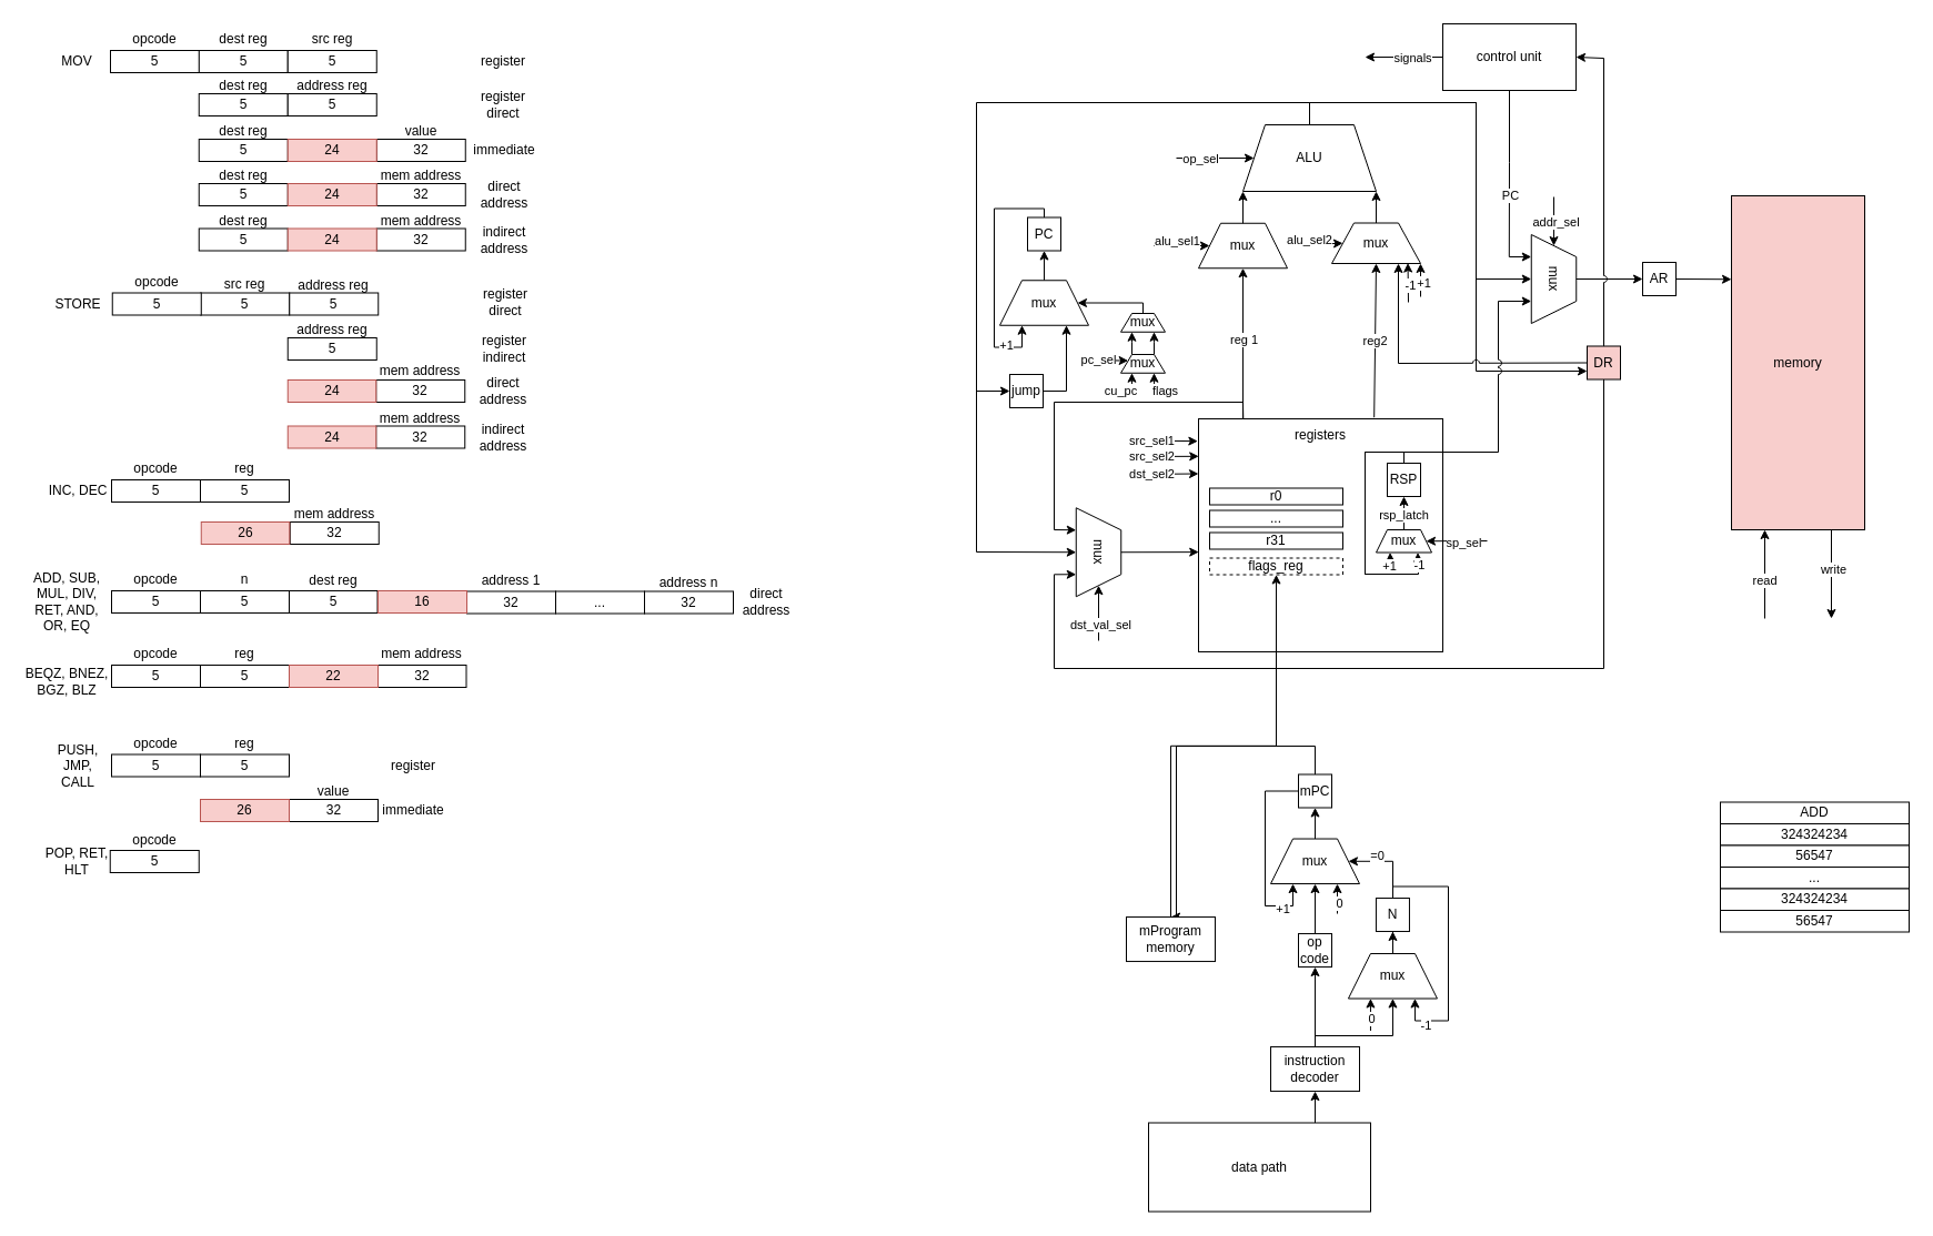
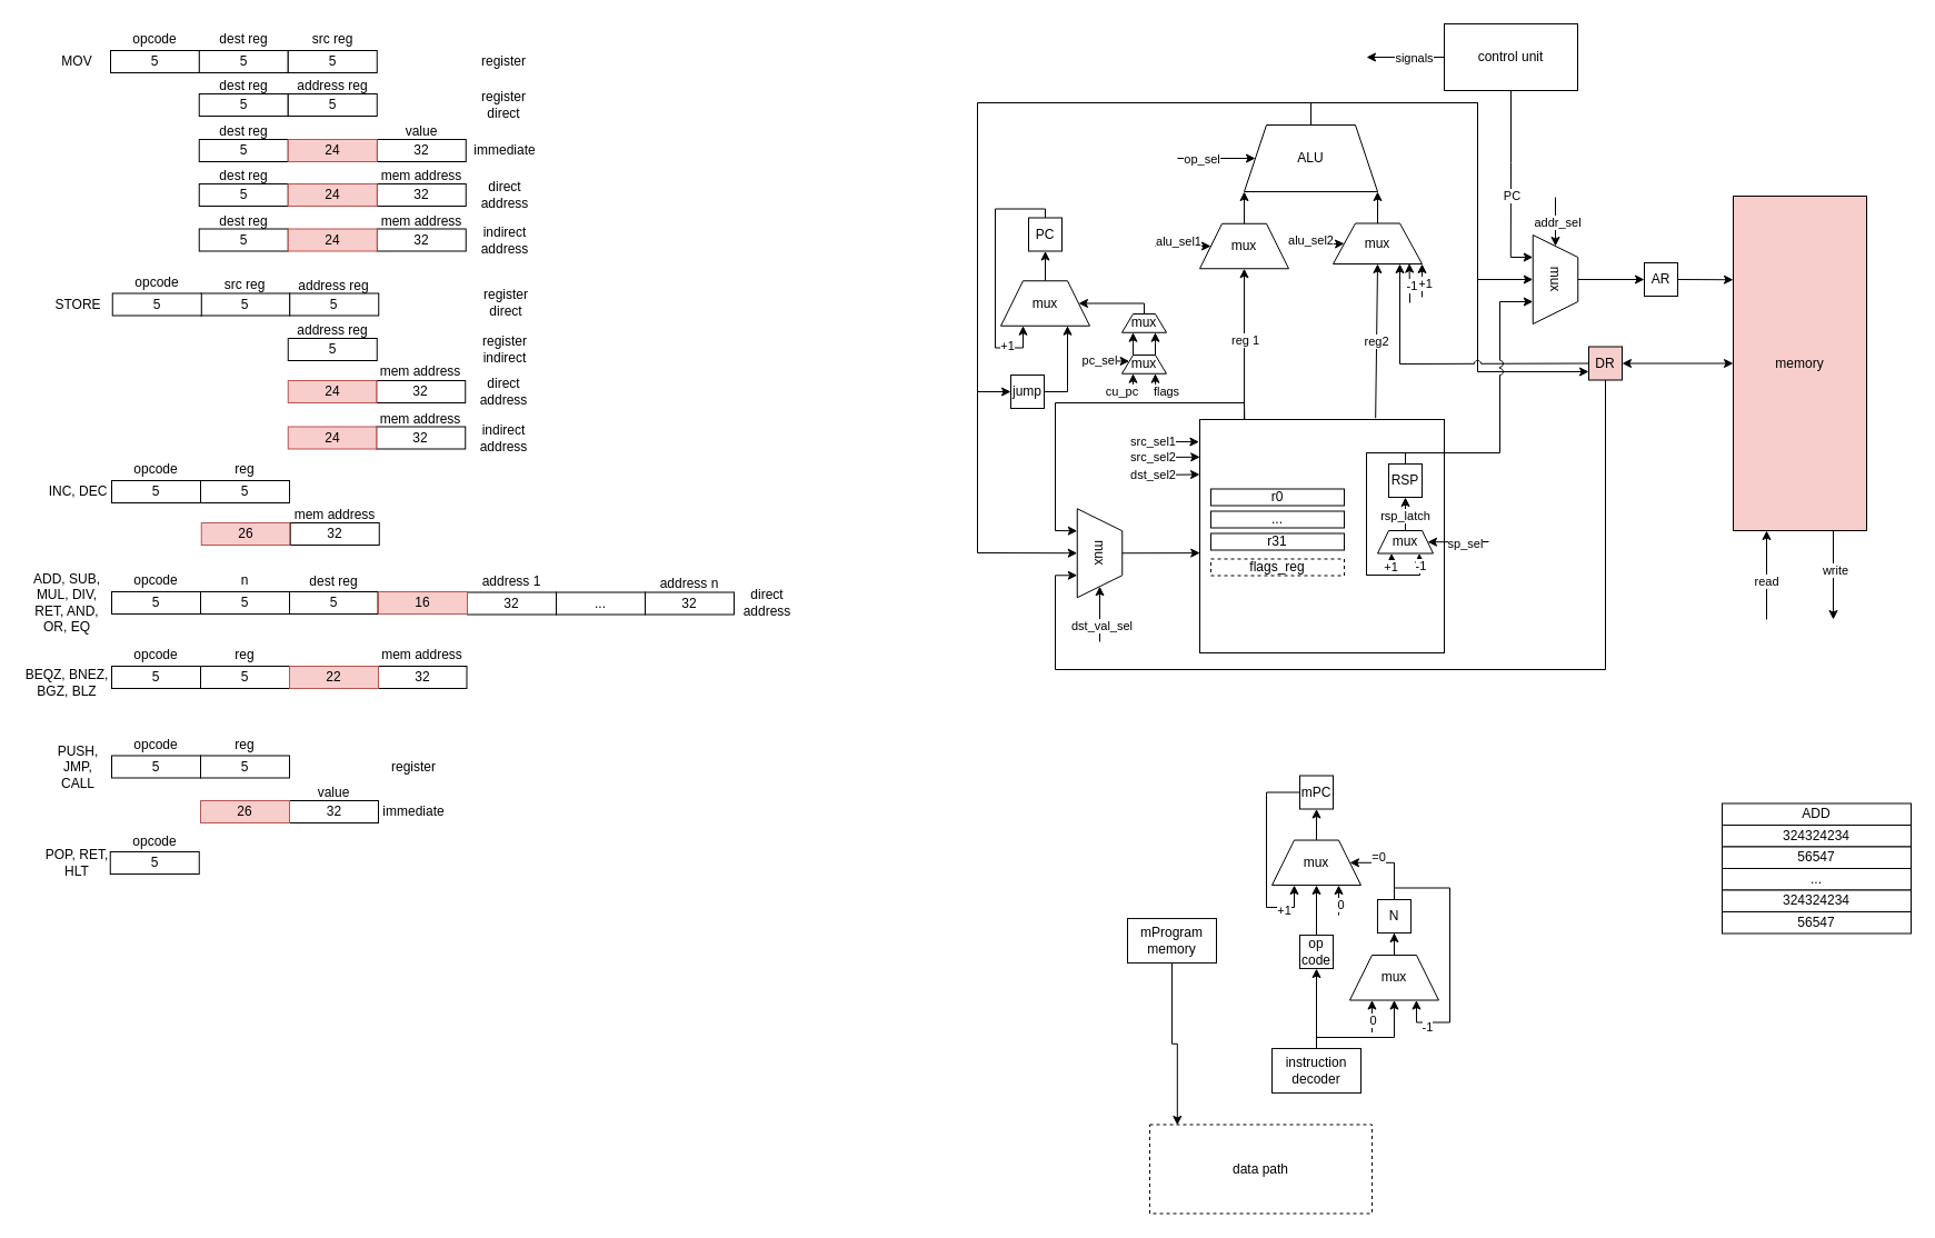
- <mxCell id="122" value="" style="endArrow=classic;html=1;rounded=0;exitX=0.5;exitY=0;exitDx=0;exitDy=0;entryX=1;entryY=0.5;entryDx=0;entryDy=0;jumpStyle=arc;" parent="1" source="119" target="63" edge="1"><mxGeometry width="50" height="50" relative="1" as="geometry"><mxPoint x="1209" y="392" as="sourcePoint" /><mxPoint x="1259" y="342" as="targetPoint" /><Array as="points"><mxPoint x="1444" y="52" /></Array></mxGeometry></mxCell>
+ <mxCell id="123" value="" style="endArrow=classic;startArrow=classic;html=1;rounded=0;exitX=1;exitY=0.5;exitDx=0;exitDy=0;entryX=0;entryY=0.5;entryDx=0;entryDy=0;" parent="1" source="119" target="44" edge="1"><mxGeometry width="50" height="50" relative="1" as="geometry"><mxPoint x="1209" y="432" as="sourcePoint" /><mxPoint x="1259" y="382" as="targetPoint" /></mxGeometry></mxCell>
- <mxCell id="83" value="registers" style="text;html=1;align=center;verticalAlign=middle;whiteSpace=wrap;rounded=0;" parent="1" vertex="1"><mxGeometry x="1159" y="377" width="60" height="30" as="geometry" /></mxCell>
- <mxCell id="143" style="edgeStyle=orthogonalEdgeStyle;rounded=0;orthogonalLoop=1;jettySize=auto;html=1;" parent="1" source="134" target="133" edge="1"><mxGeometry relative="1" as="geometry" /></mxCell>
+ <mxCell id="143" style="edgeStyle=orthogonalEdgeStyle;rounded=0;orthogonalLoop=1;jettySize=auto;html=1;entryX=0.124;entryY=0.006;entryDx=0;entryDy=0;entryPerimeter=0;" parent="1" source="134" target="104" edge="1"><mxGeometry relative="1" as="geometry" /></mxCell>
- <mxCell id="131" style="edgeStyle=orthogonalEdgeStyle;rounded=0;orthogonalLoop=1;jettySize=auto;html=1;entryX=0.5;entryY=0;entryDx=0;entryDy=0;" edge="1" parent="1" source="132" target="134"><mxGeometry relative="1" as="geometry"><Array as="points"><mxPoint x="1184" y="672" /><mxPoint x="1059" y="672" /></Array></mxGeometry></mxCell>
- <mxCell id="203" value="" style="endArrow=classic;html=1;rounded=0;exitX=0.75;exitY=0;exitDx=0;exitDy=0;entryX=0.5;entryY=1;entryDx=0;entryDy=0;" edge="1" parent="1" source="104" target="126"><mxGeometry width="50" height="50" relative="1" as="geometry"><mxPoint x="1309" y="732" as="sourcePoint" /><mxPoint x="1359" y="682" as="targetPoint" /></mxGeometry></mxCell>
- <mxCell id="104" value="data path" style="rounded=0;whiteSpace=wrap;html=1;" parent="1" vertex="1"><mxGeometry x="1034" y="1011.5" width="200" height="80" as="geometry" /></mxCell>
+ <mxCell id="104" value="data path" style="rounded=0;whiteSpace=wrap;html=1;dashed=1;" parent="1" vertex="1"><mxGeometry x="1034" y="1011.5" width="200" height="80" as="geometry" /></mxCell>
